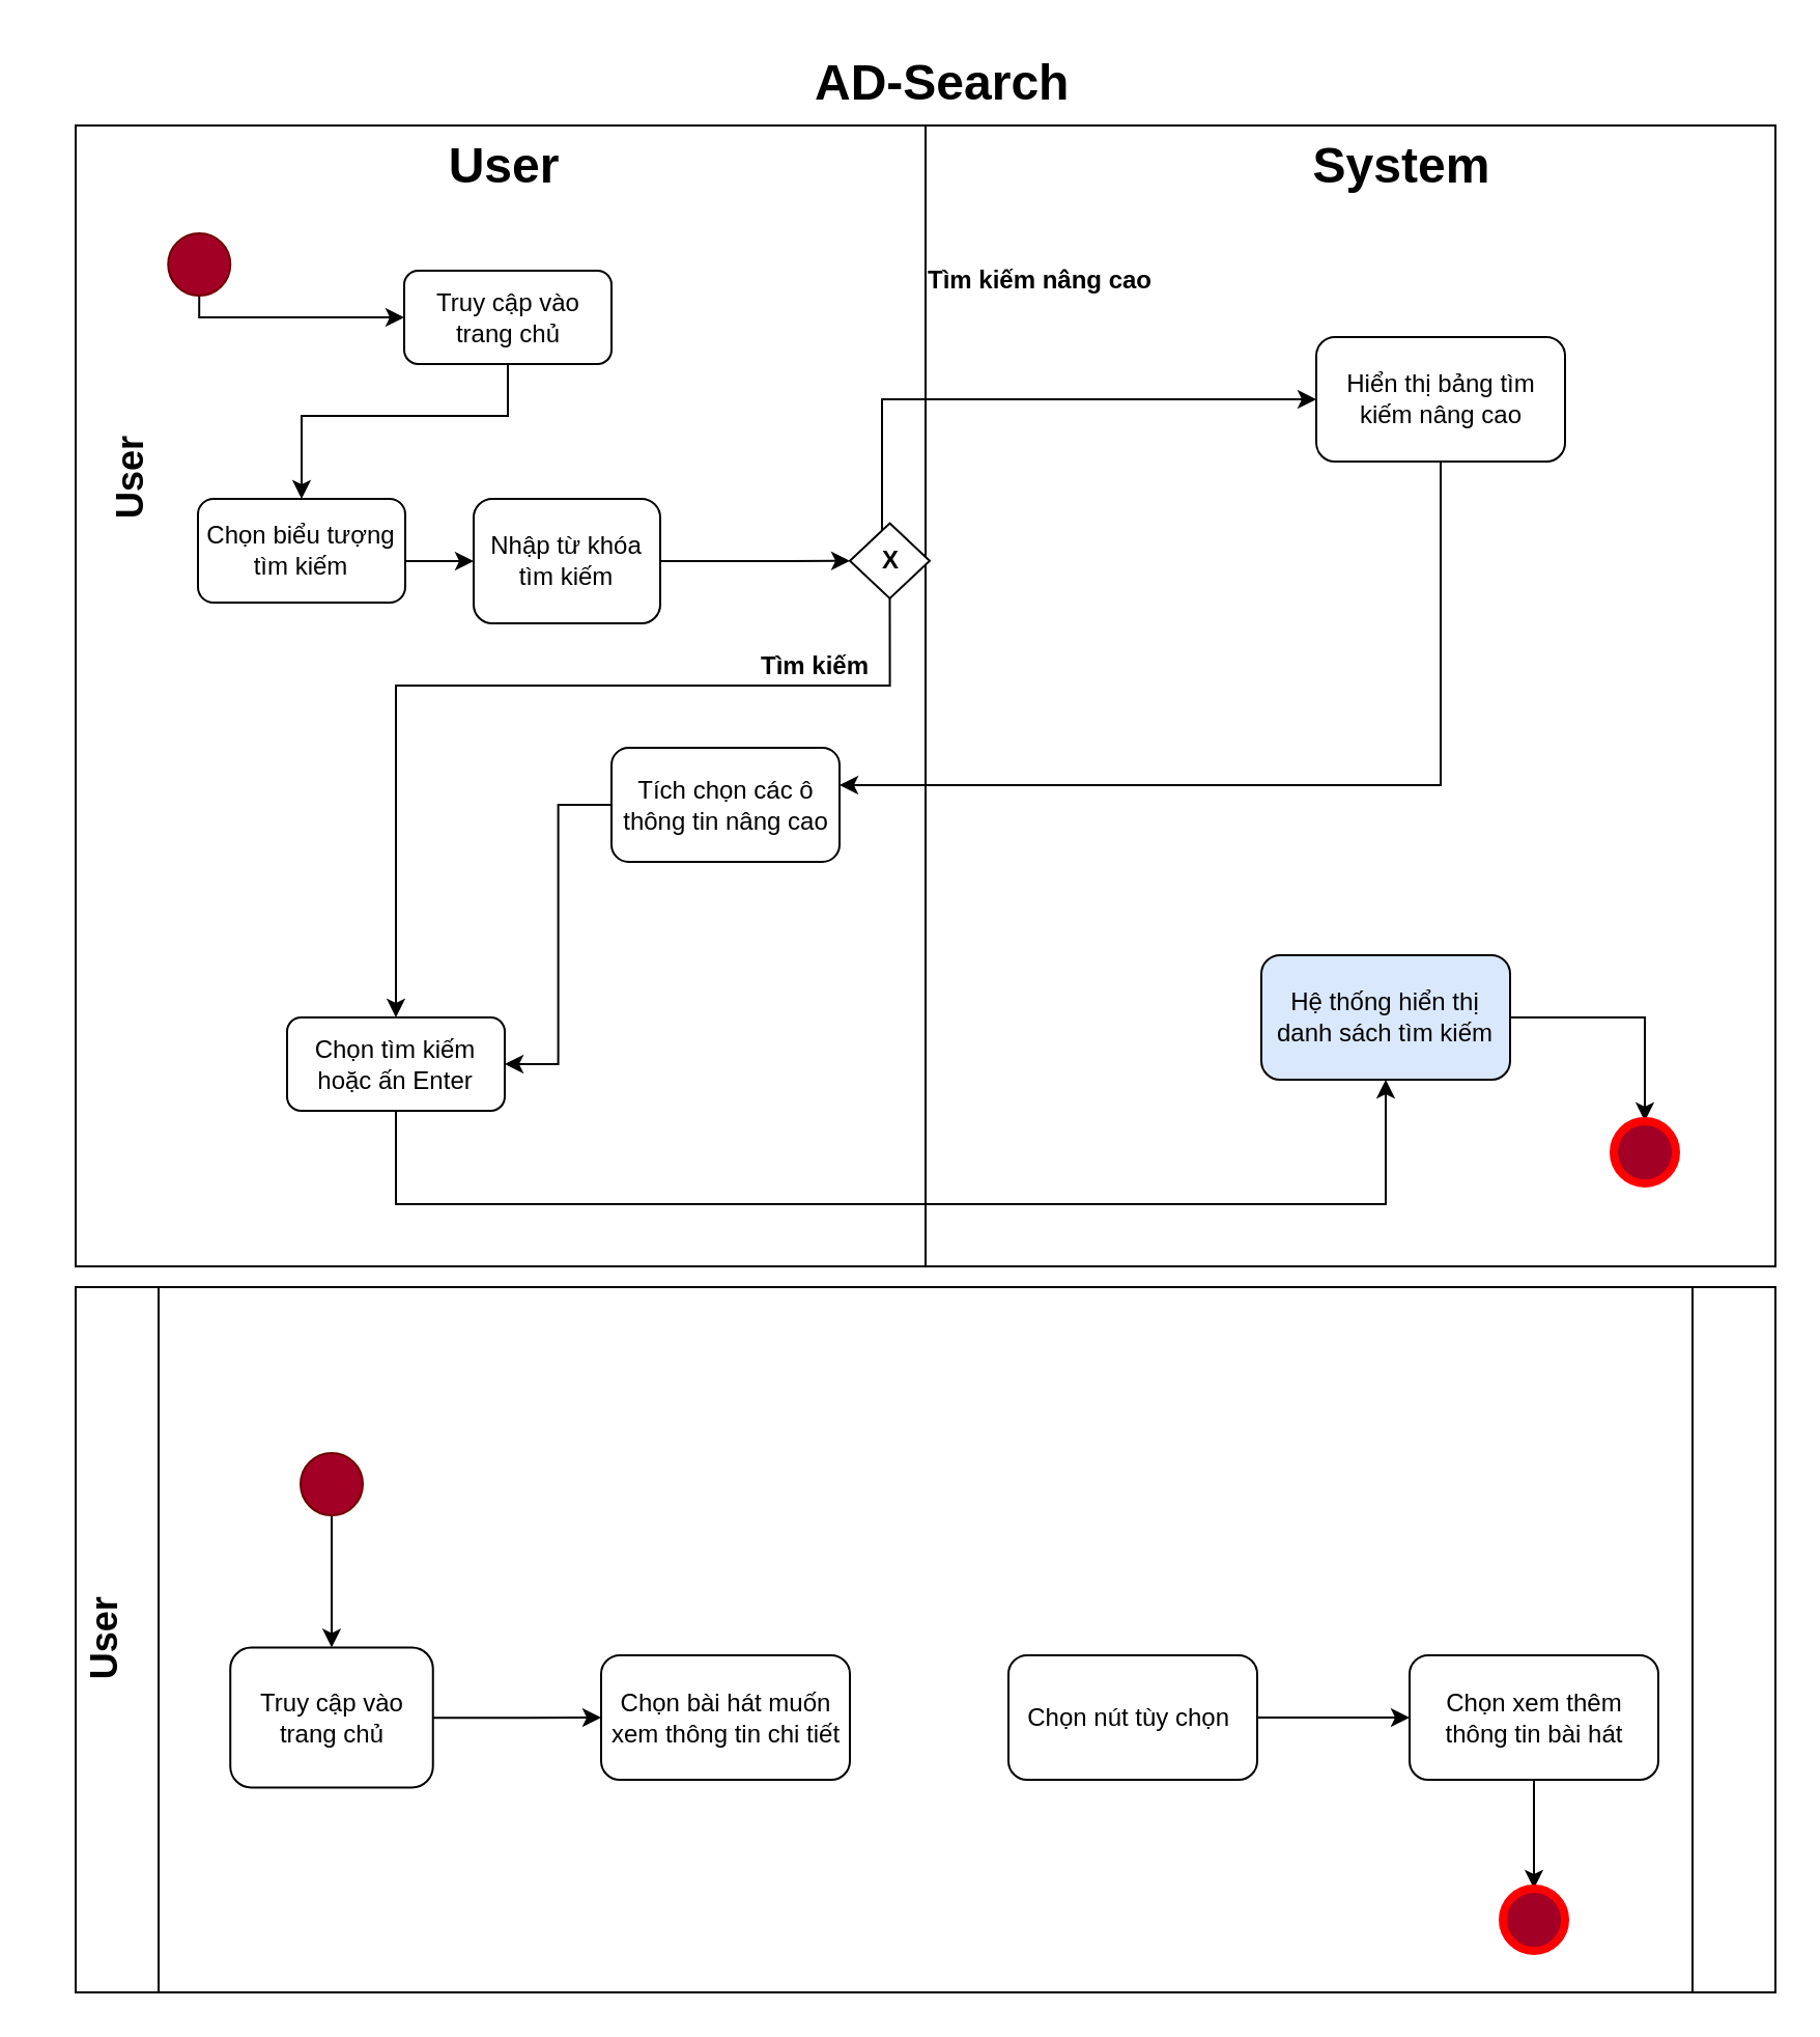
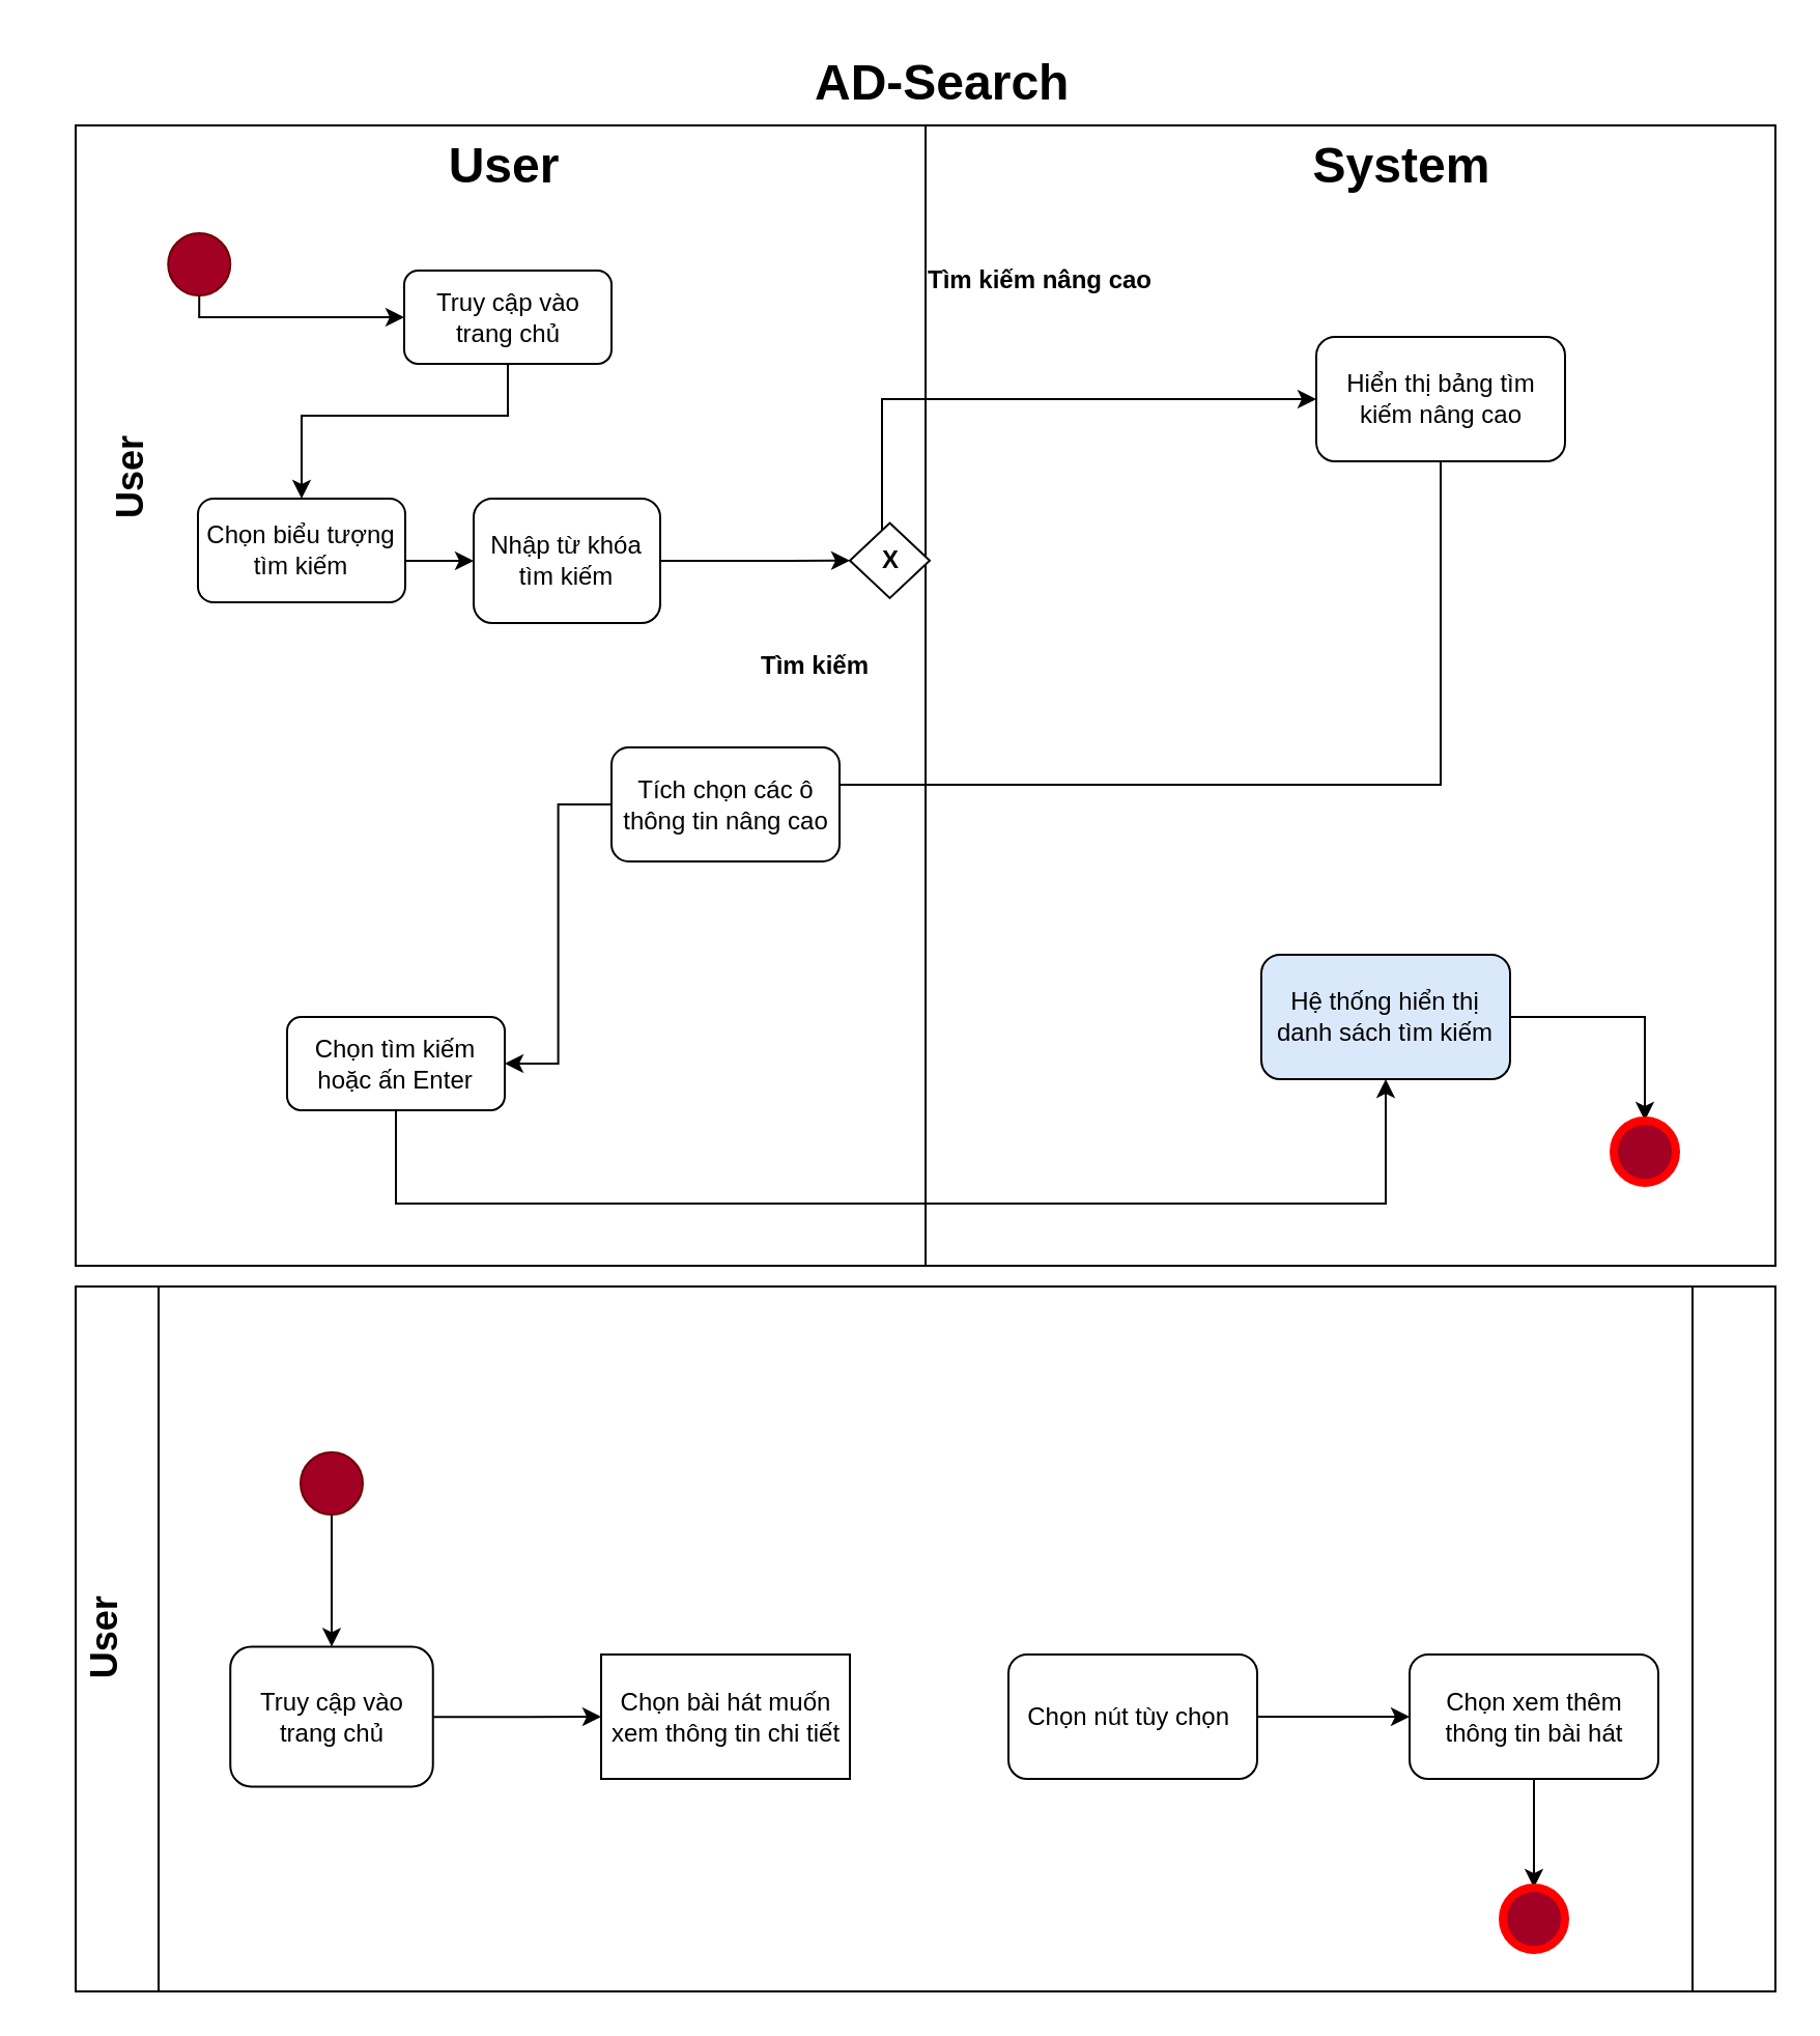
- <mxCell id="8" style="edgeStyle=orthogonalEdgeStyle;rounded=0;orthogonalLoop=1;jettySize=auto;html=1;exitX=0.5;exitY=1;exitDx=0;exitDy=0;fontSize=18;fontColor=#000000;entryX=0.5;entryY=0;entryDx=0;entryDy=0;" edge="1" parent="1" source="10" target="13"><mxGeometry relative="1" as="geometry"><Array as="points"><mxPoint x="429" y="330" /><mxPoint x="191" y="330" /></Array></mxGeometry></mxCell>
- <mxCell id="11" value="" style="edgeStyle=orthogonalEdgeStyle;rounded=0;orthogonalLoop=1;jettySize=auto;html=1;exitX=0.5;exitY=1;exitDx=0;exitDy=0;" parent="1" source="24" target="15" edge="1"><mxGeometry relative="1" as="geometry"><Array as="points"><mxPoint x="695" y="378" /></Array><mxPoint x="718" y="130" as="sourcePoint" /></mxGeometry></mxCell>
+ <mxCell id="11" value="" style="edgeStyle=orthogonalEdgeStyle;rounded=0;orthogonalLoop=1;jettySize=auto;html=1;exitX=0.5;exitY=1;exitDx=0;exitDy=0;endArrow=none;" parent="1" source="24" target="15" edge="1"><mxGeometry relative="1" as="geometry"><Array as="points"><mxPoint x="695" y="378" /></Array><mxPoint x="718" y="130" as="sourcePoint" /></mxGeometry></mxCell>
- <mxCell id="33" value="Chọn bài hát muốn xem thông tin chi tiết" style="whiteSpace=wrap;html=1;rounded=1;" vertex="1" parent="1"><mxGeometry x="289.5" y="797.5" width="120" height="60" as="geometry" /></mxCell>
+ <mxCell id="33" value="Chọn bài hát muốn xem thông tin chi tiết" style="whiteSpace=wrap;html=1;rounded=0;" vertex="1" parent="1"><mxGeometry x="289.5" y="797.5" width="120" height="60" as="geometry" /></mxCell>
